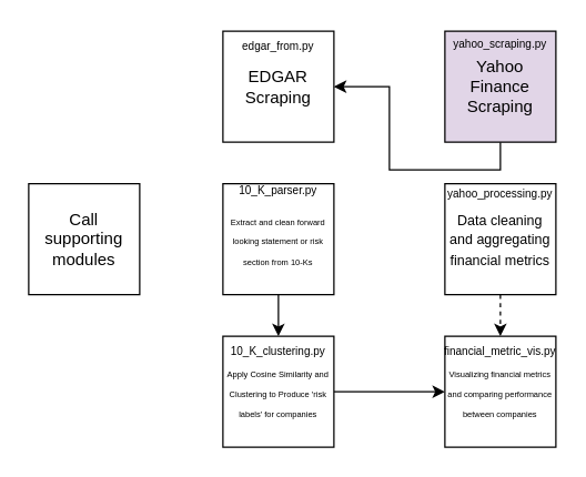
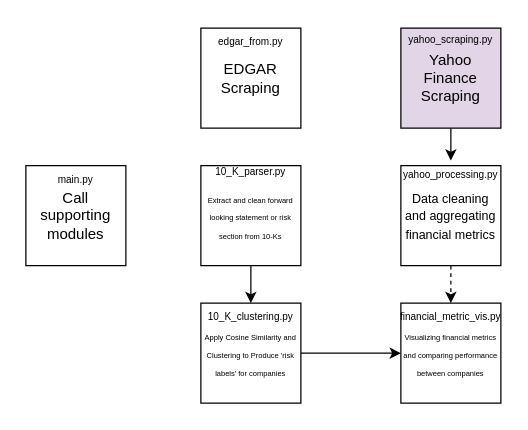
- <mxCell id="8" style="edgeStyle=orthogonalEdgeStyle;rounded=0;orthogonalLoop=1;jettySize=auto;html=1;exitX=0.5;exitY=1;exitDx=0;exitDy=0;" edge="1" parent="1" source="9" target="3"><mxGeometry relative="1" as="geometry" /></mxCell>
+ <mxCell id="8" style="edgeStyle=orthogonalEdgeStyle;rounded=0;orthogonalLoop=1;jettySize=auto;html=1;exitX=0.5;exitY=1;exitDx=0;exitDy=0;entryX=0.5;entryY=0;entryDx=0;entryDy=0;" edge="1" parent="1" source="9" target="16"><mxGeometry relative="1" as="geometry" /></mxCell>
+ <mxCell id="19" value="&lt;font style=&quot;font-size: 8px&quot;&gt;main.py&lt;/font&gt;" style="text;html=1;strokeColor=none;fillColor=none;align=center;verticalAlign=middle;whiteSpace=wrap;rounded=0;" vertex="1" parent="1"><mxGeometry x="40" y="132" width="40" height="20" as="geometry" /></mxCell>
